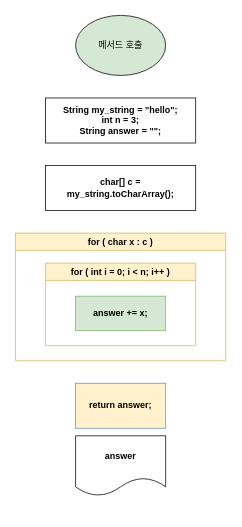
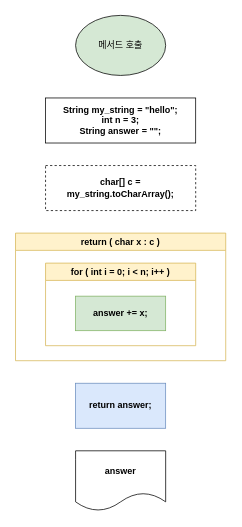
- <mxCell id="4" value="char[] c = my_string.toCharArray();" style="rounded=0;whiteSpace=wrap;html=1;fontStyle=1" vertex="1" parent="1"><mxGeometry x="60" y="220" width="200" height="60" as="geometry" /></mxCell>
+ <mxCell id="4" value="char[] c = my_string.toCharArray();" style="rounded=0;whiteSpace=wrap;html=1;fontStyle=1;dashed=1;" vertex="1" parent="1"><mxGeometry x="60" y="220" width="200" height="60" as="geometry" /></mxCell>
- <mxCell id="5" value="for ( char x : c )" style="swimlane;whiteSpace=wrap;html=1;fillColor=#fff2cc;strokeColor=#d6b656;" vertex="1" parent="1"><mxGeometry x="20" y="310" width="280" height="170" as="geometry" /></mxCell>
+ <mxCell id="5" value="return ( char x : c )" style="swimlane;whiteSpace=wrap;html=1;fillColor=#fff2cc;strokeColor=#d6b656;" vertex="1" parent="1"><mxGeometry x="20" y="310" width="280" height="170" as="geometry" /></mxCell>
- <mxCell id="8" value="return answer;" style="rounded=0;whiteSpace=wrap;html=1;fillColor=#fff2cc;strokeColor=#6c8ebf;fontStyle=1;" vertex="1" parent="1"><mxGeometry x="100" y="510" width="120" height="60" as="geometry" /></mxCell>
+ <mxCell id="8" value="return answer;" style="rounded=0;whiteSpace=wrap;html=1;fillColor=#dae8fc;strokeColor=#6c8ebf;fontStyle=1" vertex="1" parent="1"><mxGeometry x="100" y="510" width="120" height="60" as="geometry" /></mxCell>
- <mxCell id="9" value="answer" style="shape=document;whiteSpace=wrap;html=1;boundedLbl=1;fontStyle=1" vertex="1" parent="1"><mxGeometry x="100" y="580" width="120" height="80" as="geometry" /></mxCell>
+ <mxCell id="9" value="answer" style="shape=document;whiteSpace=wrap;html=1;boundedLbl=1;fontStyle=1" vertex="1" parent="1"><mxGeometry x="100" y="600" width="120" height="80" as="geometry" /></mxCell>
